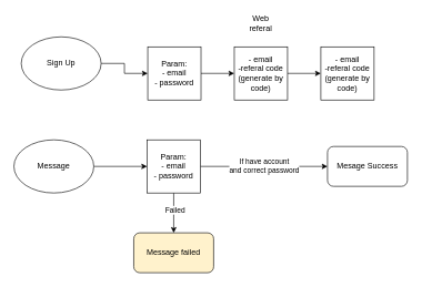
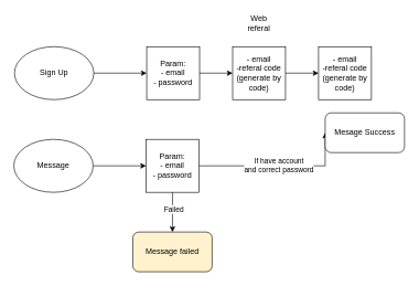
- <mxCell id="3" value="Sign Up" style="ellipse;whiteSpace=wrap;html=1;" vertex="1" parent="1"><mxGeometry x="31" y="55" width="120" height="80" as="geometry" /></mxCell>
+ <mxCell id="3" value="Sign Up" style="ellipse;whiteSpace=wrap;html=1;" vertex="1" parent="1"><mxGeometry x="21" y="70" width="120" height="80" as="geometry" /></mxCell>
- <mxCell id="16" value="Mesage Success" style="rounded=1;whiteSpace=wrap;html=1;" vertex="1" parent="1"><mxGeometry x="491" y="220" width="120" height="60" as="geometry" /></mxCell>
+ <mxCell id="16" value="Mesage Success" style="rounded=1;whiteSpace=wrap;html=1;" vertex="1" parent="1"><mxGeometry x="491" y="170" width="120" height="60" as="geometry" /></mxCell>
